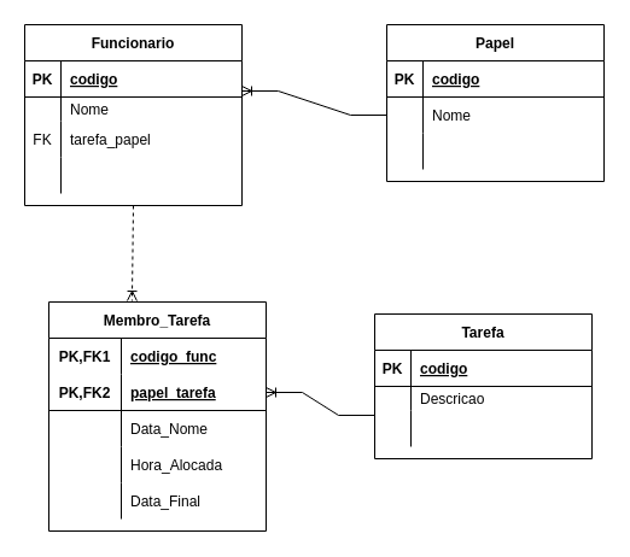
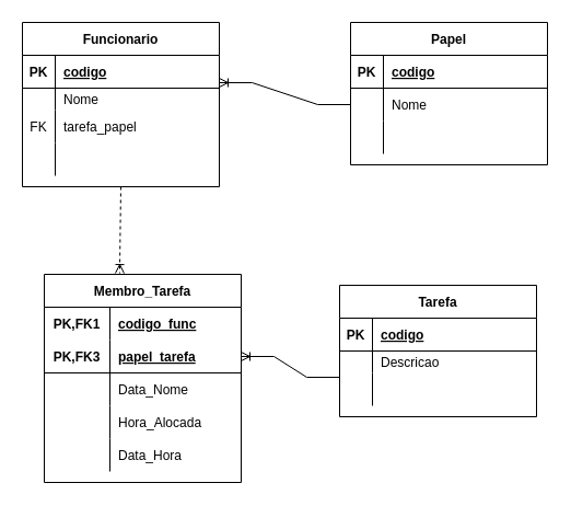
- <mxCell id="40" value="PK,FK2" style="shape=partialRectangle;connectable=0;fillColor=none;top=0;left=0;bottom=0;right=0;fontStyle=1;overflow=hidden;" vertex="1" parent="39"><mxGeometry width="60" height="30" as="geometry"><mxRectangle width="60" height="30" as="alternateBounds" /></mxGeometry></mxCell>
+ <mxCell id="40" value="PK,FK3" style="shape=partialRectangle;connectable=0;fillColor=none;top=0;left=0;bottom=0;right=0;fontStyle=1;overflow=hidden;" vertex="1" parent="39"><mxGeometry width="60" height="30" as="geometry"><mxRectangle width="60" height="30" as="alternateBounds" /></mxGeometry></mxCell>
- <mxCell id="50" value="Data_Final" style="shape=partialRectangle;connectable=0;fillColor=none;top=0;left=0;bottom=0;right=0;align=left;spacingLeft=6;overflow=hidden;" vertex="1" parent="48"><mxGeometry x="60" width="120" height="30" as="geometry"><mxRectangle width="120" height="30" as="alternateBounds" /></mxGeometry></mxCell>
+ <mxCell id="50" value="Data_Hora" style="shape=partialRectangle;connectable=0;fillColor=none;top=0;left=0;bottom=0;right=0;align=left;spacingLeft=6;overflow=hidden;" vertex="1" parent="48"><mxGeometry x="60" width="120" height="30" as="geometry"><mxRectangle width="120" height="30" as="alternateBounds" /></mxGeometry></mxCell>
